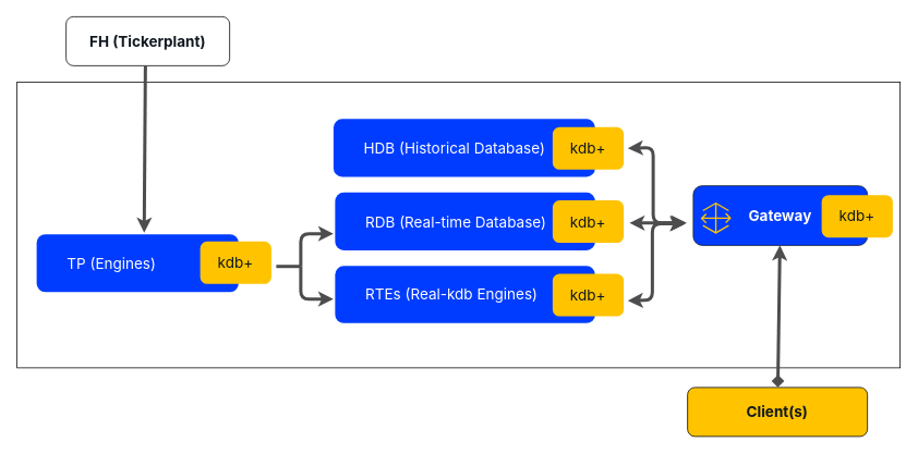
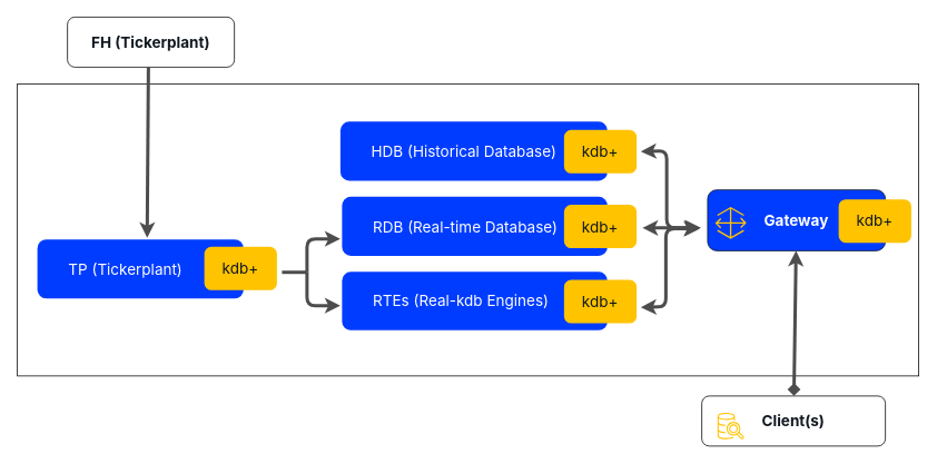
- <mxCell id="15" value="&lt;h2&gt;&lt;font style=&quot;font-weight: normal;&quot; color=&quot;#ffffff&quot; data-font-src=&quot;https://fonts.googleapis.com/css?family=inter&quot;&gt;&amp;nbsp; &amp;nbsp; &amp;nbsp; &amp;nbsp;TP (Engines)&lt;/font&gt;&lt;/h2&gt;" style="html=1;whiteSpace=wrap;fillColor=#003CFF;strokeColor=none;rounded=1;glass=0;shadow=0;fontFamily=Inter;fontStyle=0;align=left;fontSource=https%3A%2F%2Ffonts.googleapis.com%2Fcss%3Ffamily%3DInter;" vertex="1" parent="1"><mxGeometry x="44" y="286.49" width="247" height="70.75" as="geometry" /></mxCell>
+ <mxCell id="15" value="&lt;h2&gt;&lt;font style=&quot;font-weight: normal;&quot; color=&quot;#ffffff&quot; data-font-src=&quot;https://fonts.googleapis.com/css?family=inter&quot;&gt;&amp;nbsp; &amp;nbsp; &amp;nbsp; &amp;nbsp;TP (Tickerplant)&lt;/font&gt;&lt;/h2&gt;" style="html=1;whiteSpace=wrap;fillColor=#003CFF;strokeColor=none;rounded=1;glass=0;shadow=0;fontFamily=Inter;fontStyle=0;align=left;fontSource=https%3A%2F%2Ffonts.googleapis.com%2Fcss%3Ffamily%3DInter;" vertex="1" parent="1"><mxGeometry x="44" y="286.49" width="247" height="70.75" as="geometry" /></mxCell>
- <mxCell id="8" value="&lt;h2&gt;&lt;font color=&quot;#101820&quot;&gt;Client(s)&lt;/font&gt;&lt;/h2&gt;" style="html=1;whiteSpace=wrap;rounded=1;glass=0;shadow=0;fontFamily=Inter;fontStyle=0;strokeWidth=1;align=center;verticalAlign=middle;fontSize=12;fontSource=https%3A%2F%2Ffonts.googleapis.com%2Fcss%3Ffamily%3DInter;labelPosition=center;verticalLabelPosition=middle;fillColor=#ffc300;" parent="1" vertex="1"><mxGeometry x="840" y="474" width="220" height="60" as="geometry" /></mxCell>
+ <mxCell id="8" value="&lt;h2&gt;&lt;font color=&quot;#101820&quot;&gt;Client(s)&lt;/font&gt;&lt;/h2&gt;" style="html=1;whiteSpace=wrap;rounded=1;glass=0;shadow=0;fontFamily=Inter;fontStyle=0;strokeWidth=1;align=center;verticalAlign=middle;fontSize=12;fontSource=https%3A%2F%2Ffonts.googleapis.com%2Fcss%3Ffamily%3DInter;labelPosition=center;verticalLabelPosition=middle;" parent="1" vertex="1"><mxGeometry x="840" y="474" width="220" height="60" as="geometry" /></mxCell>
